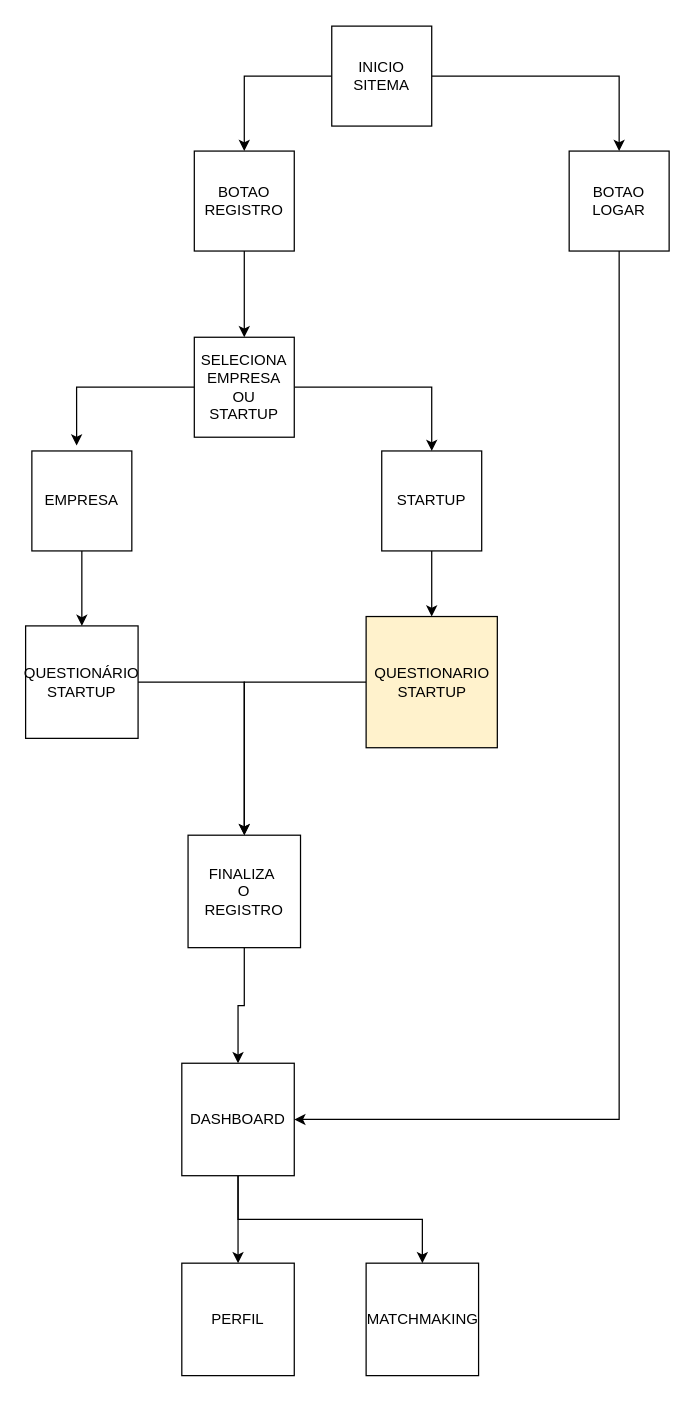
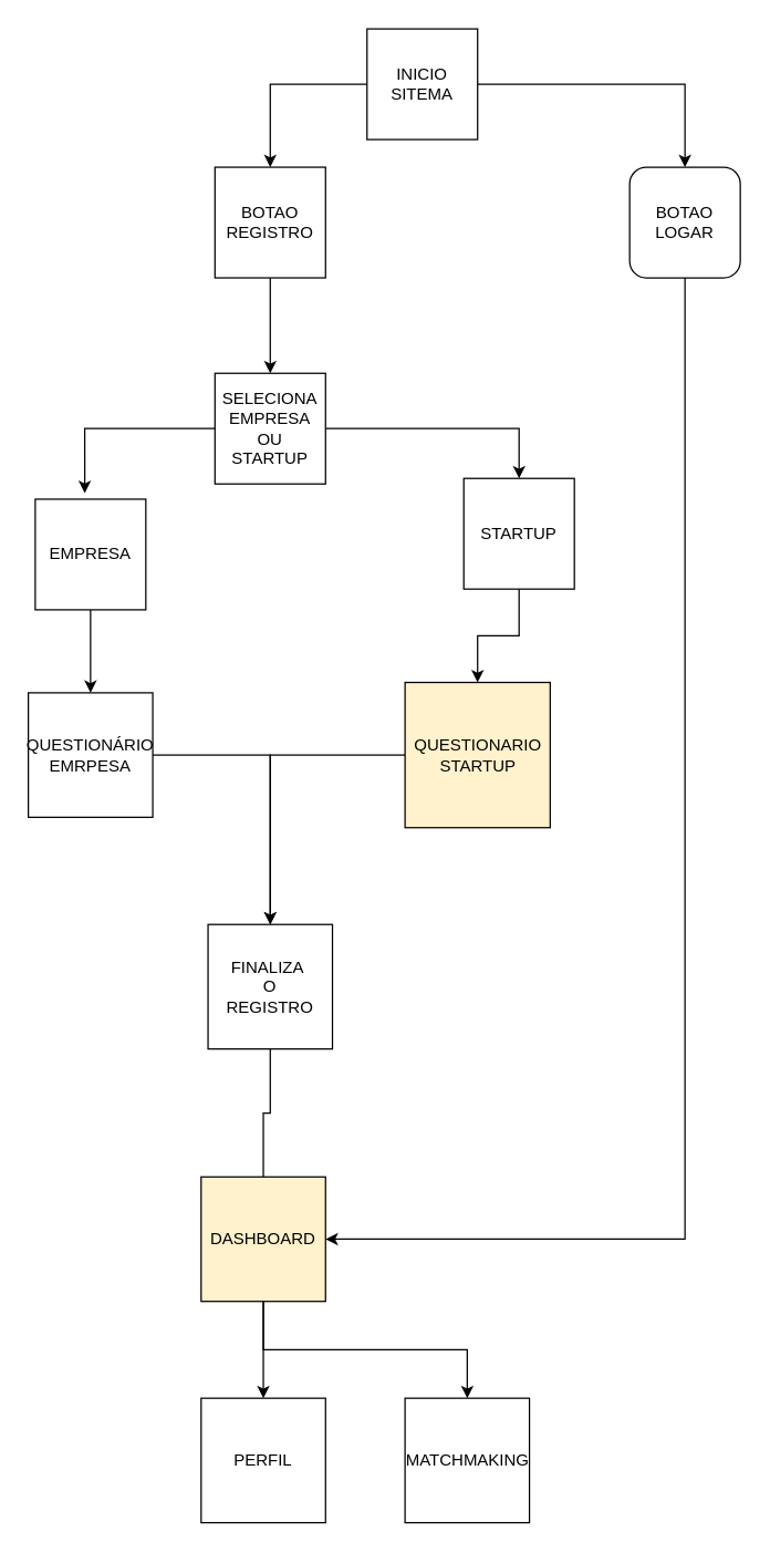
- <mxCell id="18" value="BOTAO&lt;br&gt;LOGAR" style="whiteSpace=wrap;html=1;aspect=fixed;" vertex="1" parent="1"><mxGeometry x="455" y="120" width="80" height="80" as="geometry" /></mxCell>
+ <mxCell id="18" value="BOTAO&lt;br&gt;LOGAR" style="whiteSpace=wrap;html=1;aspect=fixed;rounded=1;" vertex="1" parent="1"><mxGeometry x="455" y="120" width="80" height="80" as="geometry" /></mxCell>
- <mxCell id="8" value="STARTUP" style="whiteSpace=wrap;html=1;aspect=fixed;" vertex="1" parent="1"><mxGeometry x="305" y="360" width="80" height="80" as="geometry" /></mxCell>
+ <mxCell id="8" value="STARTUP" style="whiteSpace=wrap;html=1;aspect=fixed;" vertex="1" parent="1"><mxGeometry x="335" y="345" width="80" height="80" as="geometry" /></mxCell>
- <mxCell id="12" value="QUESTIONÁRIO&lt;br&gt;STARTUP" style="whiteSpace=wrap;html=1;aspect=fixed;" vertex="1" parent="1"><mxGeometry x="20" y="500" width="90" height="90" as="geometry" /></mxCell>
+ <mxCell id="12" value="QUESTIONÁRIO&lt;br&gt;EMRPESA" style="whiteSpace=wrap;html=1;aspect=fixed;" vertex="1" parent="1"><mxGeometry x="20" y="500" width="90" height="90" as="geometry" /></mxCell>
- <mxCell id="15" style="edgeStyle=orthogonalEdgeStyle;rounded=0;orthogonalLoop=1;jettySize=auto;html=1;entryX=0.5;entryY=0;entryDx=0;entryDy=0;" edge="1" parent="1" source="16" target="24"><mxGeometry relative="1" as="geometry"><mxPoint x="45" y="840" as="targetPoint" /></mxGeometry></mxCell>
+ <mxCell id="15" style="edgeStyle=orthogonalEdgeStyle;rounded=0;orthogonalLoop=1;jettySize=auto;html=1;entryX=0.5;entryY=0;entryDx=0;entryDy=0;endArrow=none;" edge="1" parent="1" source="16" target="24"><mxGeometry relative="1" as="geometry"><mxPoint x="45" y="840" as="targetPoint" /></mxGeometry></mxCell>
- <mxCell id="24" value="DASHBOARD&lt;br&gt;" style="whiteSpace=wrap;html=1;aspect=fixed;" vertex="1" parent="1"><mxGeometry x="145" y="850" width="90" height="90" as="geometry" /></mxCell>
+ <mxCell id="24" value="DASHBOARD&lt;br&gt;" style="whiteSpace=wrap;html=1;aspect=fixed;fillColor=#fff2cc;" vertex="1" parent="1"><mxGeometry x="145" y="850" width="90" height="90" as="geometry" /></mxCell>
